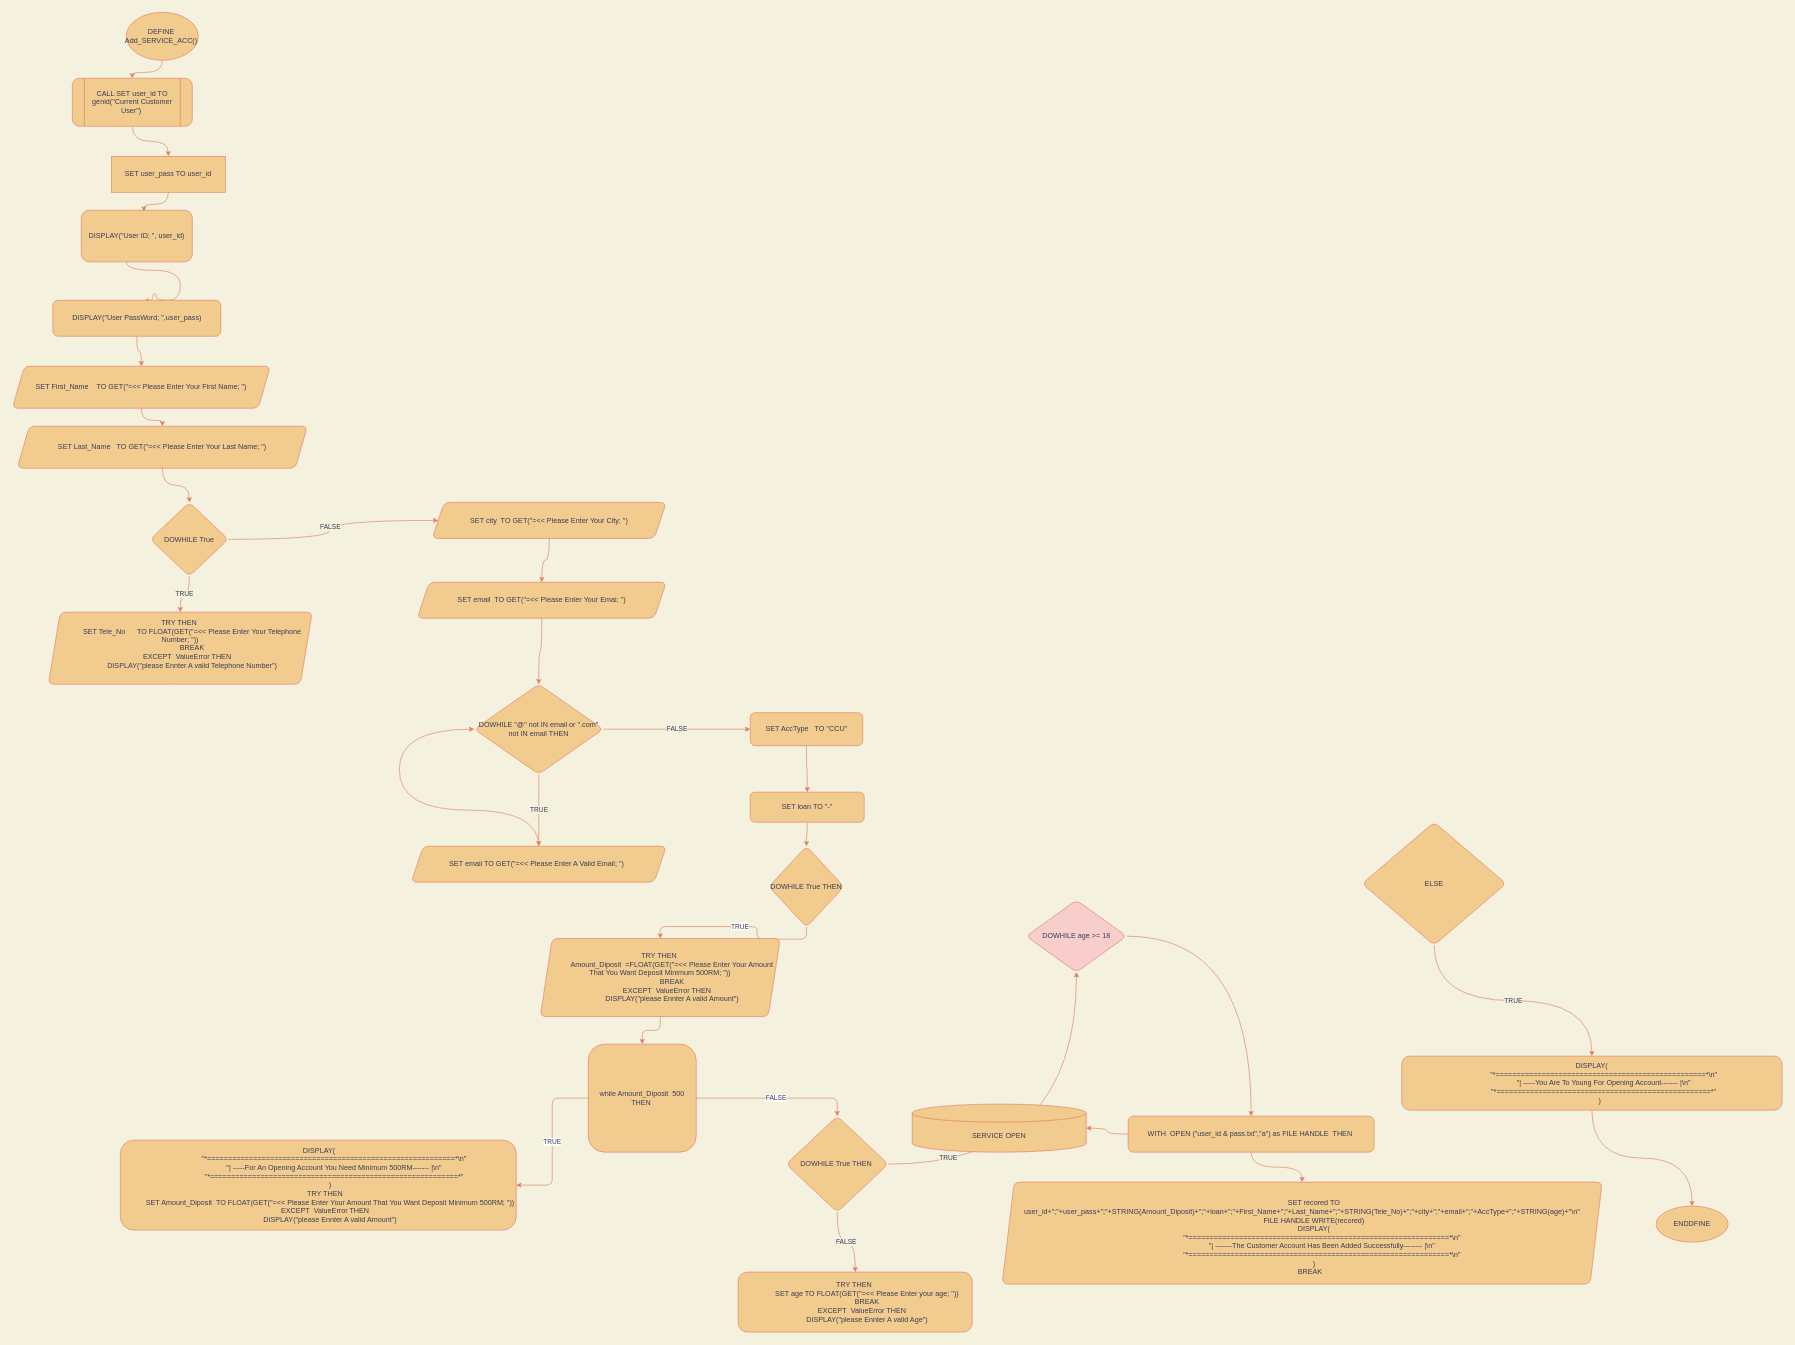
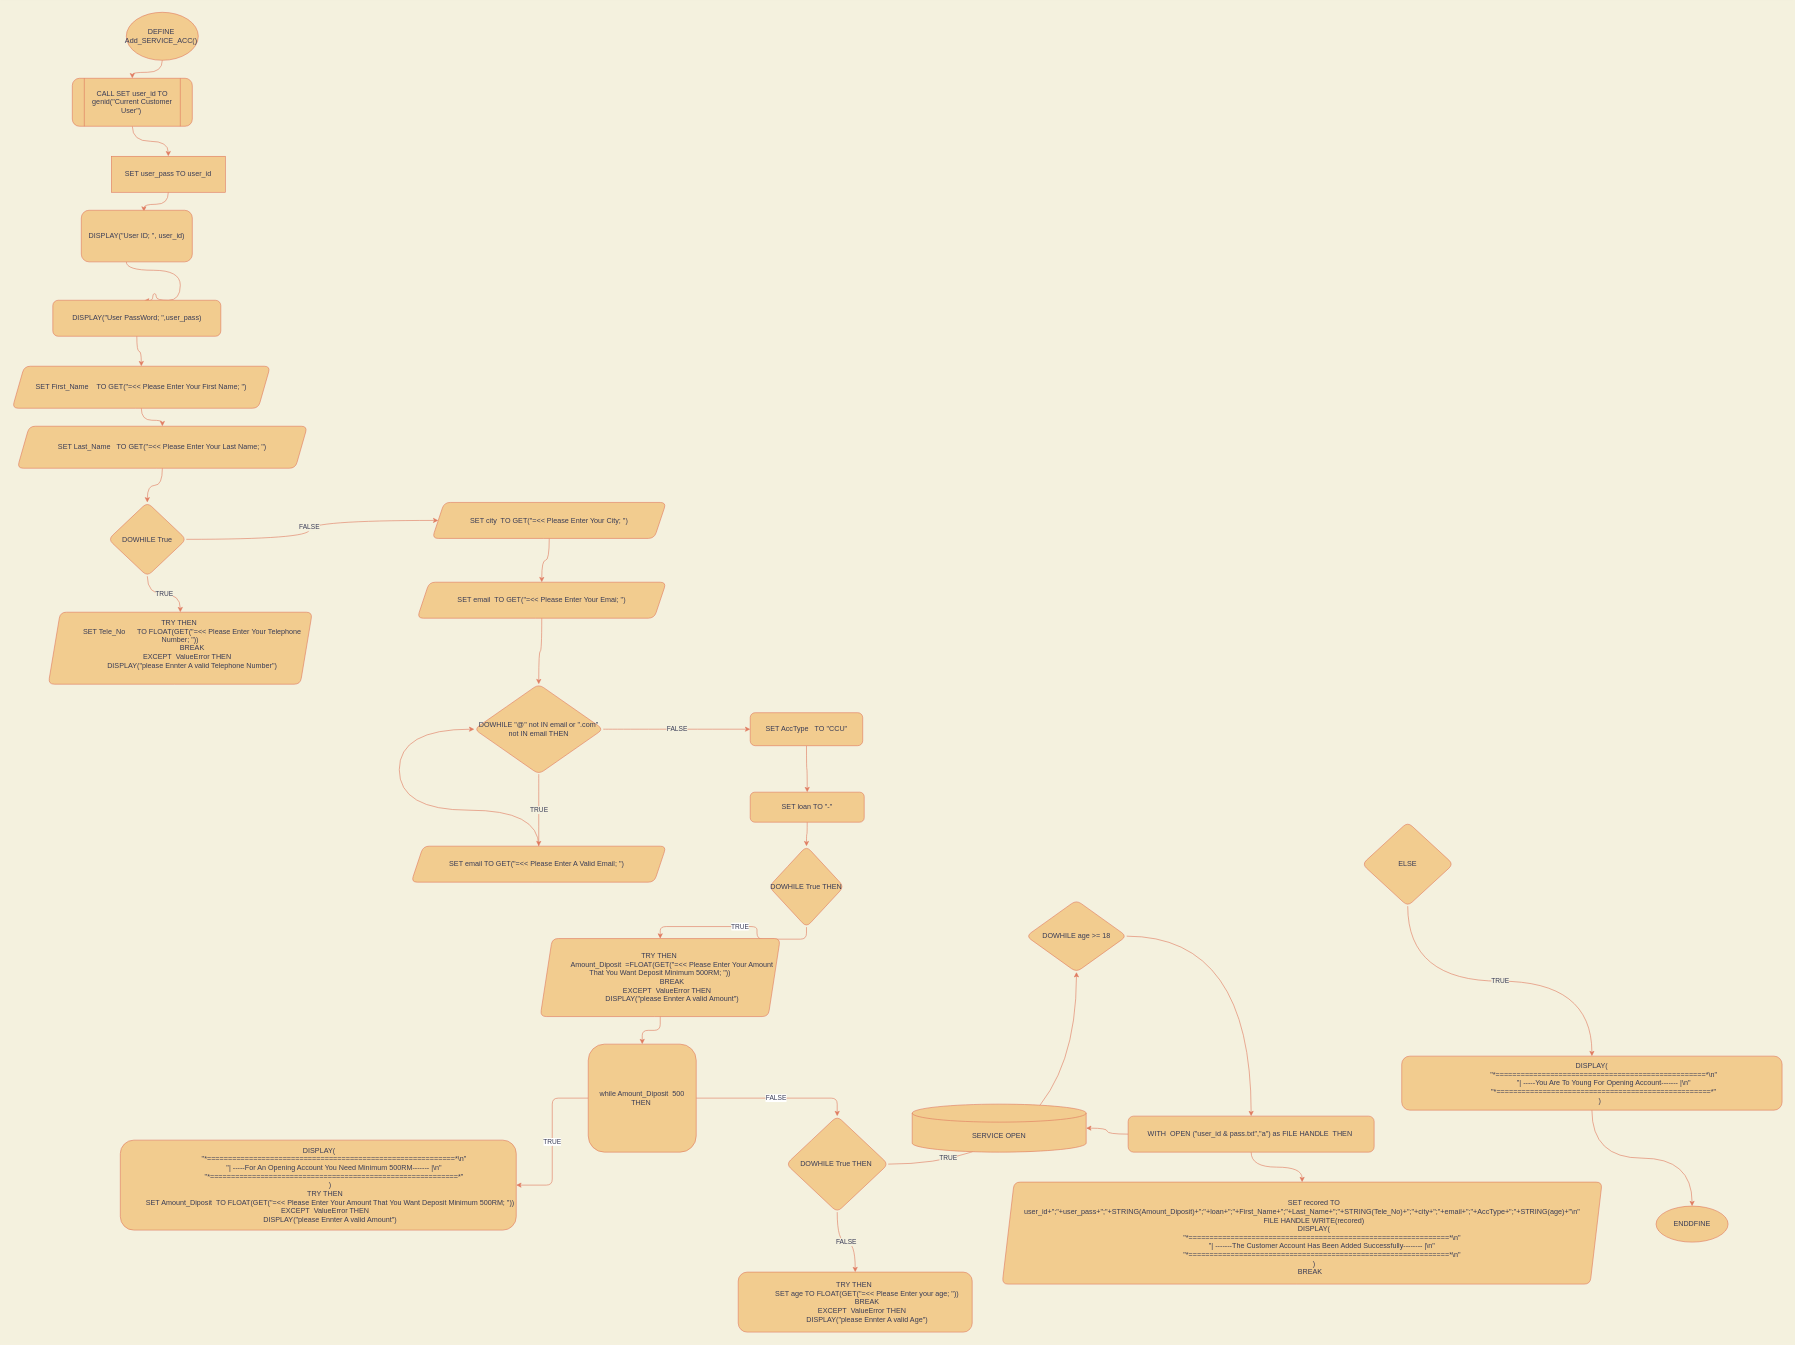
- <mxCell id="18" value="DOWHILE True" style="rhombus;whiteSpace=wrap;html=1;fillColor=#F2CC8F;strokeColor=#E07A5F;fontColor=#393C56;rounded=1;" vertex="1" parent="1"><mxGeometry x="250" y="837" width="130" height="123" as="geometry" /></mxCell>
+ <mxCell id="18" value="DOWHILE True" style="rhombus;whiteSpace=wrap;html=1;fillColor=#F2CC8F;strokeColor=#E07A5F;fontColor=#393C56;rounded=1;" vertex="1" parent="1"><mxGeometry x="180" y="837" width="130" height="123" as="geometry" /></mxCell>
- <mxCell id="41" value="ELSE" style="rhombus;whiteSpace=wrap;html=1;fillColor=#F2CC8F;strokeColor=#E07A5F;fontColor=#393C56;rounded=1;" vertex="1" parent="1"><mxGeometry x="2270" y="1370" width="240" height="205" as="geometry" /></mxCell>
+ <mxCell id="41" value="ELSE" style="rhombus;whiteSpace=wrap;html=1;fillColor=#F2CC8F;strokeColor=#E07A5F;fontColor=#393C56;rounded=1;" vertex="1" parent="1"><mxGeometry x="2270" y="1370" width="152" height="140" as="geometry" /></mxCell>
- <mxCell id="38" value="DOWHILE age &amp;gt;= 18" style="rhombus;whiteSpace=wrap;html=1;fillColor=#f8cecc;strokeColor=#E07A5F;fontColor=#393C56;rounded=1;" vertex="1" parent="1"><mxGeometry x="1710" y="1500" width="167.5" height="120" as="geometry" /></mxCell>
+ <mxCell id="38" value="DOWHILE age &amp;gt;= 18" style="rhombus;whiteSpace=wrap;html=1;fillColor=#F2CC8F;strokeColor=#E07A5F;fontColor=#393C56;rounded=1;" vertex="1" parent="1"><mxGeometry x="1710" y="1500" width="167.5" height="120" as="geometry" /></mxCell>
